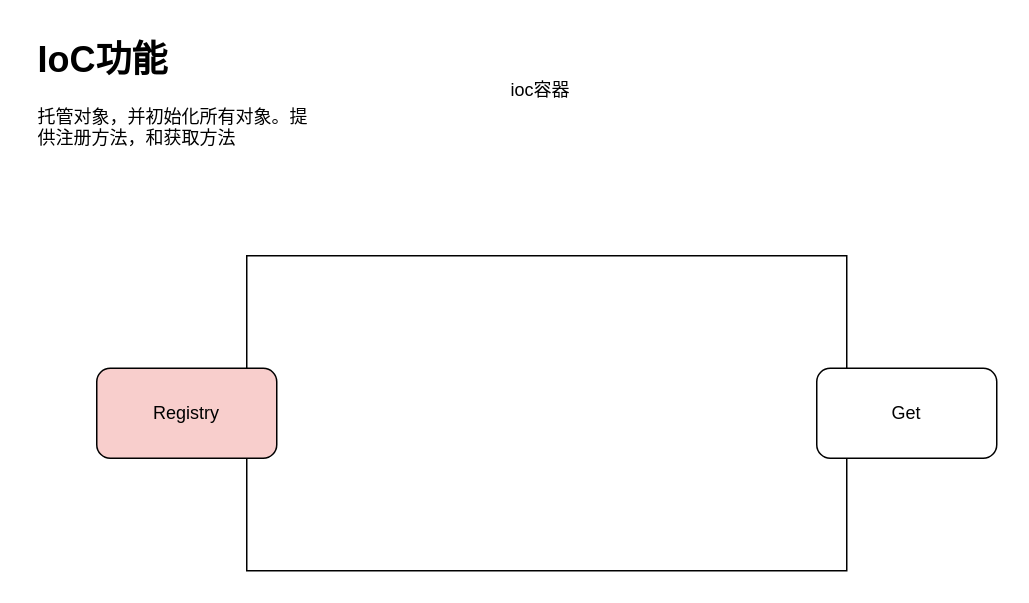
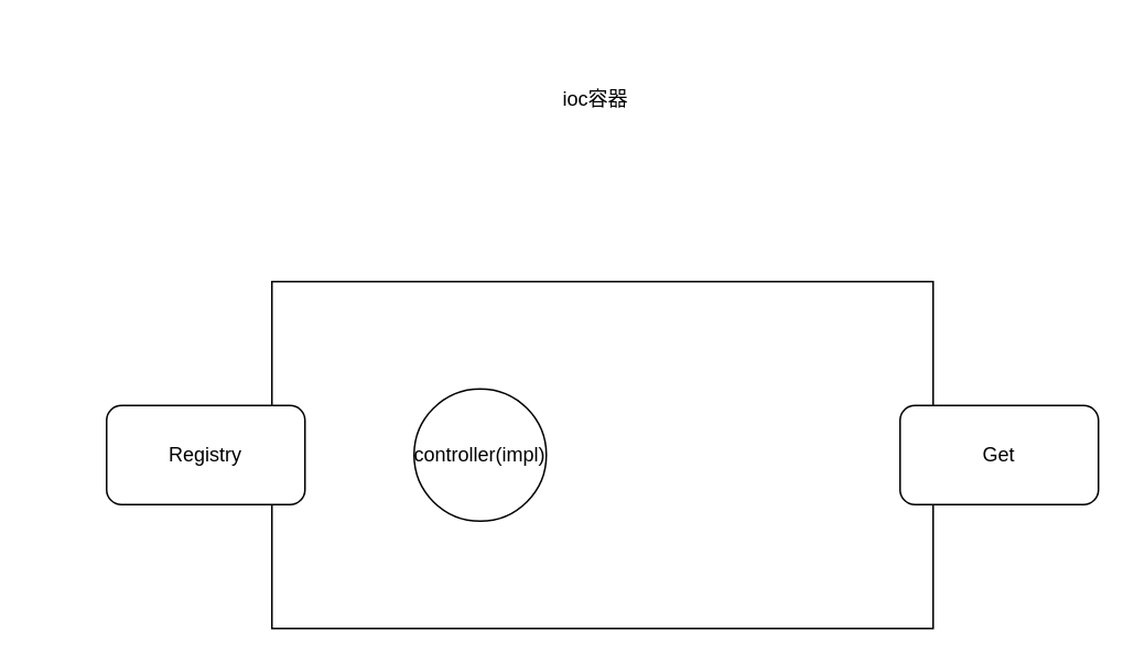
- <mxCell id="2" value="&lt;h1&gt;IoC功能&lt;/h1&gt;&lt;p&gt;托管对象，并初始化所有对象。提供注册方法，和获取方法&lt;/p&gt;" style="text;html=1;strokeColor=none;fillColor=none;spacing=5;spacingTop=-20;whiteSpace=wrap;overflow=hidden;rounded=0;" vertex="1" parent="1"><mxGeometry x="20" y="20" width="190" height="120" as="geometry" /></mxCell>
- <mxCell id="4" value="Registry" style="rounded=1;whiteSpace=wrap;html=1;fillColor=#f8cecc;" vertex="1" parent="1"><mxGeometry x="64" y="245" width="120" height="60" as="geometry" /></mxCell>
+ <mxCell id="4" value="Registry" style="rounded=1;whiteSpace=wrap;html=1;" vertex="1" parent="1"><mxGeometry x="64" y="245" width="120" height="60" as="geometry" /></mxCell>
+ <mxCell id="6" value="controller(impl)" style="ellipse;whiteSpace=wrap;html=1;aspect=fixed;" vertex="1" parent="1"><mxGeometry x="250" y="235" width="80" height="80" as="geometry" /></mxCell>
